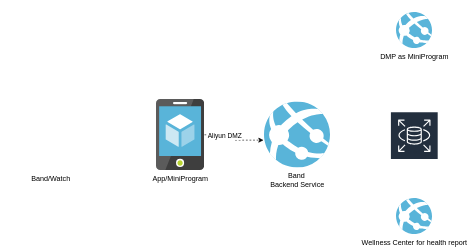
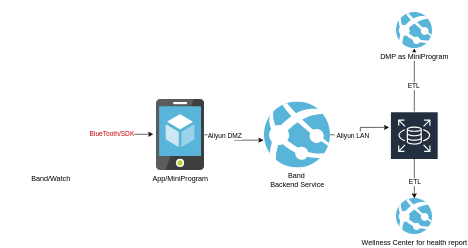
+ <mxCell id="7" value="" style="edgeStyle=orthogonalEdgeStyle;rounded=0;orthogonalLoop=1;jettySize=auto;html=1;" edge="1" parent="1" source="9" target="10"><mxGeometry relative="1" as="geometry" /></mxCell>
+ <mxCell id="8" value="ETL" style="edgeLabel;html=1;align=center;verticalAlign=middle;resizable=0;points=[];" vertex="1" connectable="0" parent="7"><mxGeometry x="-0.184" y="2" relative="1" as="geometry"><mxPoint as="offset" /></mxGeometry></mxCell>
+ <mxCell id="4" style="edgeStyle=orthogonalEdgeStyle;rounded=0;orthogonalLoop=1;jettySize=auto;html=1;exitX=1;exitY=0.5;exitDx=0;exitDy=0;entryX=-0.062;entryY=0.492;entryDx=0;entryDy=0;entryPerimeter=0;" edge="1" parent="1" source="2" target="3"><mxGeometry relative="1" as="geometry" /></mxCell>
+ <mxCell id="5" value="&lt;font style=&quot;color: rgb(204, 0, 0);&quot;&gt;BlueTooth/SDK&lt;/font&gt;" style="edgeLabel;html=1;align=center;verticalAlign=middle;resizable=0;points=[];" vertex="1" connectable="0" parent="4"><mxGeometry x="-0.326" y="-2" relative="1" as="geometry"><mxPoint as="offset" /></mxGeometry></mxCell>
+ <mxCell id="14" style="edgeStyle=orthogonalEdgeStyle;rounded=0;orthogonalLoop=1;jettySize=auto;html=1;entryX=-0.025;entryY=0.34;entryDx=0;entryDy=0;entryPerimeter=0;" edge="1" parent="1" source="6" target="9"><mxGeometry relative="1" as="geometry" /></mxCell>
+ <mxCell id="15" value="&amp;nbsp;Aliyun LAN" style="edgeLabel;html=1;align=center;verticalAlign=middle;resizable=0;points=[];" vertex="1" connectable="0" parent="14"><mxGeometry x="-0.368" relative="1" as="geometry"><mxPoint as="offset" /></mxGeometry></mxCell>
- <mxCell id="12" style="edgeStyle=orthogonalEdgeStyle;rounded=0;orthogonalLoop=1;jettySize=auto;html=1;entryX=-0.012;entryY=0.581;entryDx=0;entryDy=0;entryPerimeter=0;dashed=1;" edge="1" parent="1" source="3" target="6"><mxGeometry relative="1" as="geometry" /></mxCell>
+ <mxCell id="12" style="edgeStyle=orthogonalEdgeStyle;rounded=0;orthogonalLoop=1;jettySize=auto;html=1;entryX=-0.012;entryY=0.581;entryDx=0;entryDy=0;entryPerimeter=0;" edge="1" parent="1" source="3" target="6"><mxGeometry relative="1" as="geometry" /></mxCell>
+ <mxCell id="16" style="edgeStyle=orthogonalEdgeStyle;rounded=0;orthogonalLoop=1;jettySize=auto;html=1;entryX=0.5;entryY=0;entryDx=0;entryDy=0;entryPerimeter=0;" edge="1" parent="1" source="9" target="11"><mxGeometry relative="1" as="geometry" /></mxCell>
+ <mxCell id="17" value="ETL" style="edgeLabel;html=1;align=center;verticalAlign=middle;resizable=0;points=[];" vertex="1" connectable="0" parent="16"><mxGeometry x="0.171" relative="1" as="geometry"><mxPoint as="offset" /></mxGeometry></mxCell>
